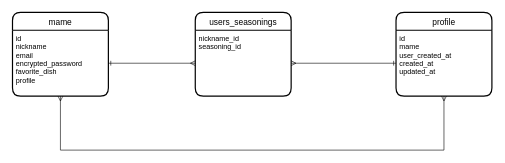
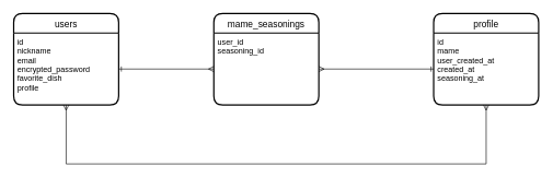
- <mxCell id="2" value="mame" style="swimlane;childLayout=stackLayout;horizontal=1;startSize=30;horizontalStack=0;rounded=1;fontSize=14;fontStyle=0;strokeWidth=2;resizeParent=0;resizeLast=1;shadow=0;dashed=0;align=center;" parent="1" vertex="1"><mxGeometry x="20" y="20" width="160" height="140" as="geometry" /></mxCell>
+ <mxCell id="2" value="users" style="swimlane;childLayout=stackLayout;horizontal=1;startSize=30;horizontalStack=0;rounded=1;fontSize=14;fontStyle=0;strokeWidth=2;resizeParent=0;resizeLast=1;shadow=0;dashed=0;align=center;" parent="1" vertex="1"><mxGeometry x="20" y="20" width="160" height="140" as="geometry" /></mxCell>
- <mxCell id="6" value="users_seasonings" style="swimlane;childLayout=stackLayout;horizontal=1;startSize=30;horizontalStack=0;rounded=1;fontSize=14;fontStyle=0;strokeWidth=2;resizeParent=0;resizeLast=1;shadow=0;dashed=0;align=center;" parent="1" vertex="1"><mxGeometry x="325" y="20" width="160" height="140" as="geometry" /></mxCell>
+ <mxCell id="6" value="mame_seasonings" style="swimlane;childLayout=stackLayout;horizontal=1;startSize=30;horizontalStack=0;rounded=1;fontSize=14;fontStyle=0;strokeWidth=2;resizeParent=0;resizeLast=1;shadow=0;dashed=0;align=center;" parent="1" vertex="1"><mxGeometry x="325" y="20" width="160" height="140" as="geometry" /></mxCell>
- <mxCell id="7" value="nickname_id&#10;seasoning_id" style="align=left;strokeColor=none;fillColor=none;spacingLeft=4;fontSize=12;verticalAlign=top;resizable=0;rotatable=0;part=1;" parent="6" vertex="1"><mxGeometry y="30" width="160" height="110" as="geometry" /></mxCell>
+ <mxCell id="7" value="user_id&#10;seasoning_id" style="align=left;strokeColor=none;fillColor=none;spacingLeft=4;fontSize=12;verticalAlign=top;resizable=0;rotatable=0;part=1;" parent="6" vertex="1"><mxGeometry y="30" width="160" height="110" as="geometry" /></mxCell>
- <mxCell id="5" value="id&#10;mame&#10;user_created_at&#10;created_at&#10;updated_at" style="align=left;strokeColor=none;fillColor=none;spacingLeft=4;fontSize=12;verticalAlign=top;resizable=0;rotatable=0;part=1;" parent="4" vertex="1"><mxGeometry y="30" width="160" height="110" as="geometry" /></mxCell>
+ <mxCell id="5" value="id&#10;mame&#10;user_created_at&#10;created_at&#10;seasoning_at" style="align=left;strokeColor=none;fillColor=none;spacingLeft=4;fontSize=12;verticalAlign=top;resizable=0;rotatable=0;part=1;" parent="4" vertex="1"><mxGeometry y="30" width="160" height="110" as="geometry" /></mxCell>
